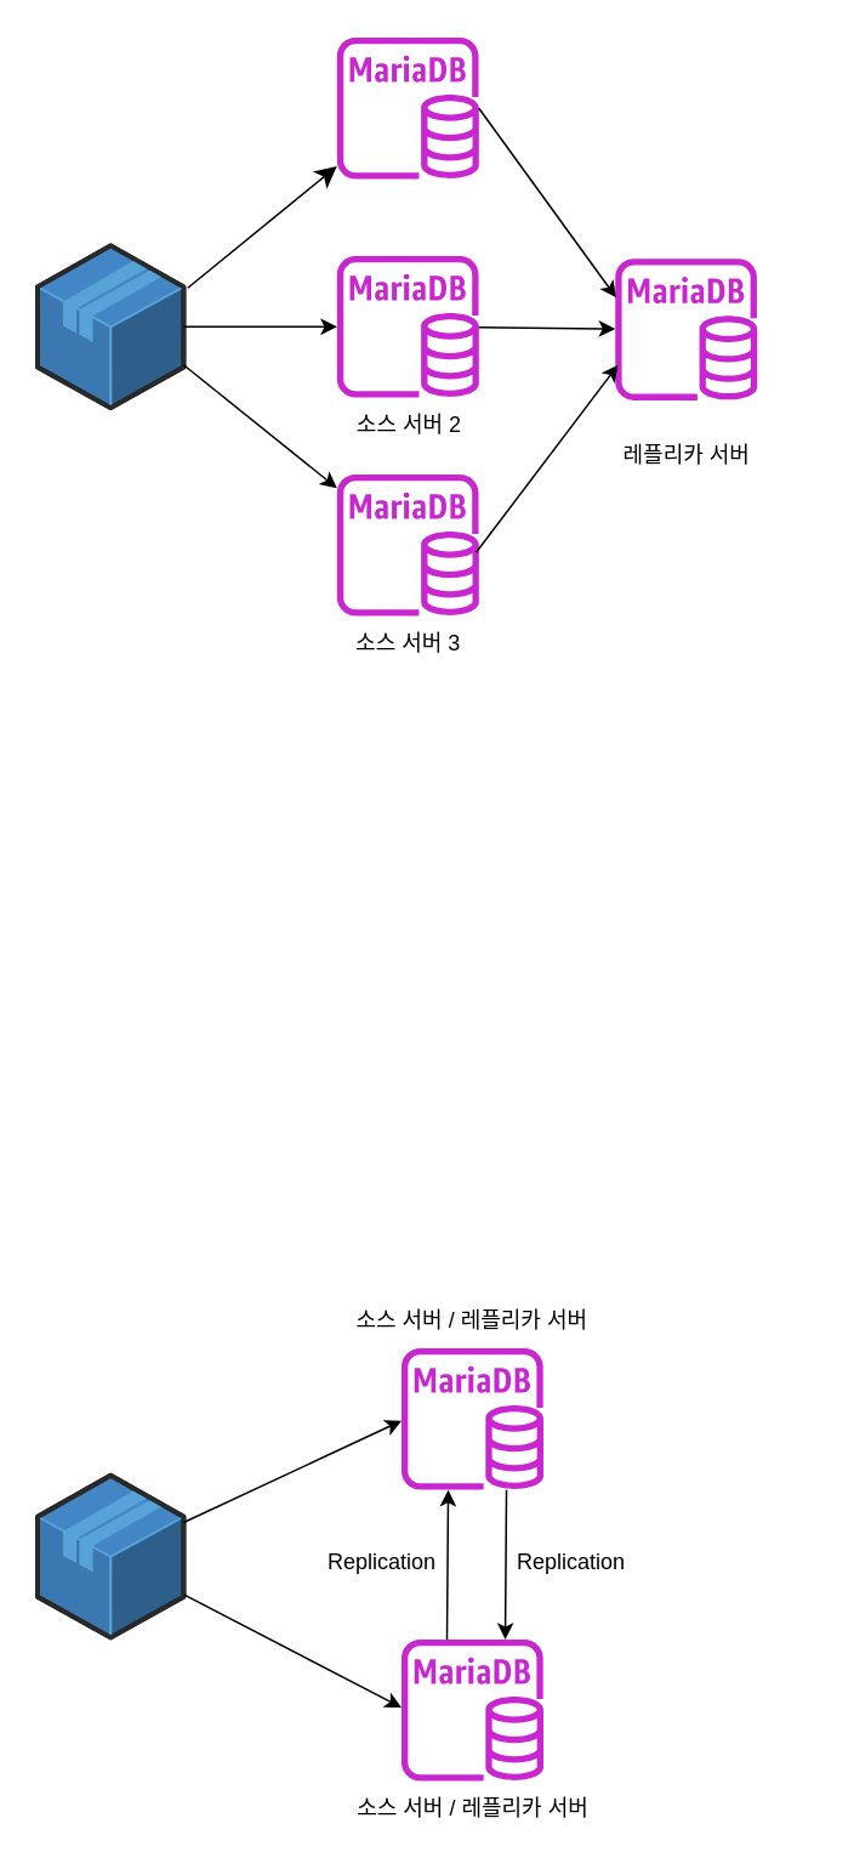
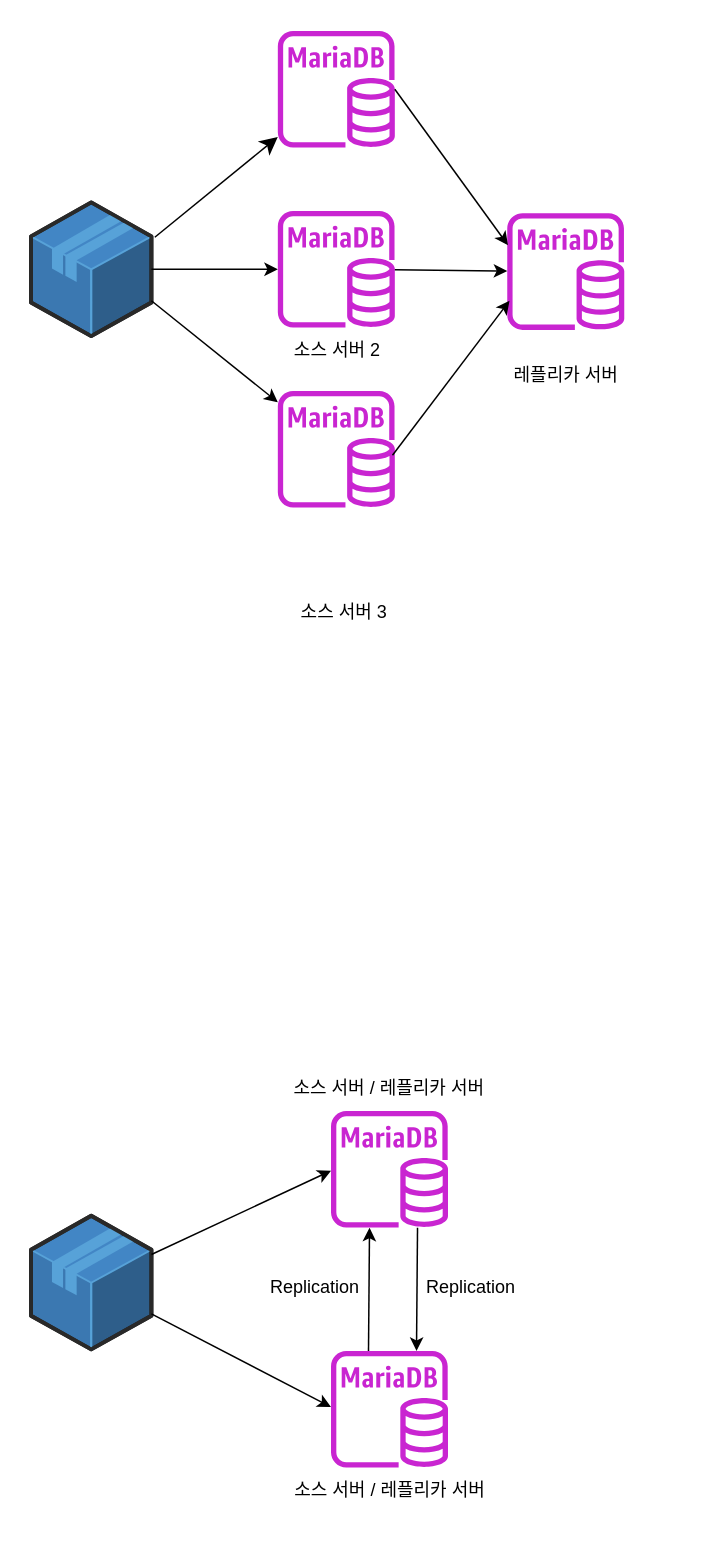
- <mxCell id="19" value="소스 서버 3" style="text;html=1;strokeColor=none;fillColor=none;align=center;verticalAlign=middle;whiteSpace=wrap;rounded=0;" vertex="1" parent="1"><mxGeometry x="143.68" y="338" width="159.75" height="30" as="geometry" /></mxCell>
+ <mxCell id="19" value="소스 서버 3" style="text;html=1;strokeColor=none;fillColor=none;align=center;verticalAlign=middle;whiteSpace=wrap;rounded=0;" vertex="1" parent="1"><mxGeometry x="148.68" y="393" width="159.75" height="30" as="geometry" /></mxCell>
